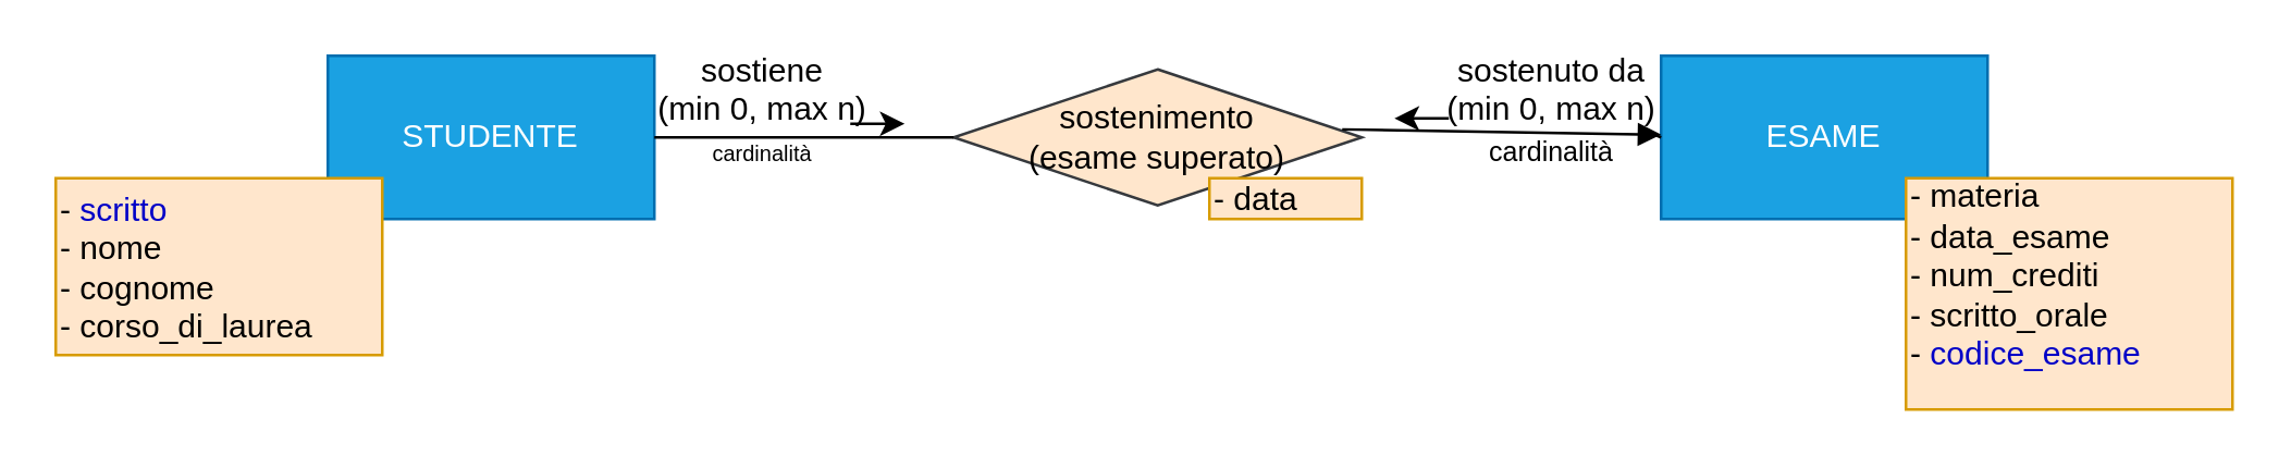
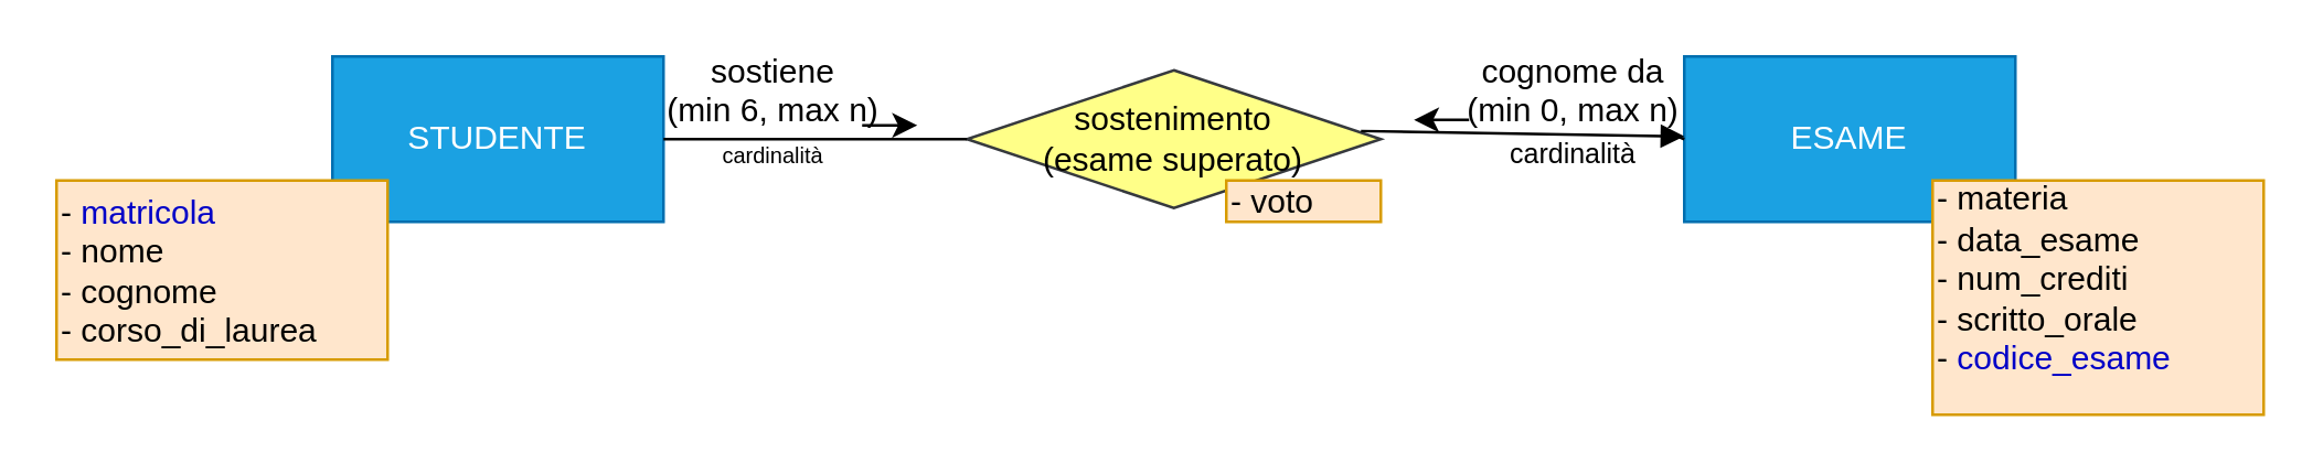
- <mxCell id="14" value="sostiene&lt;br&gt;(min 0, max n) &lt;font style=&quot;font-size: 8px;&quot;&gt;cardinalità&lt;/font&gt;" style="text;html=1;strokeColor=none;fillColor=none;align=center;verticalAlign=middle;whiteSpace=wrap;rounded=0;" vertex="1" parent="1"><mxGeometry x="240" y="22" width="80" height="35" as="geometry" /></mxCell>
+ <mxCell id="14" value="sostiene&lt;br&gt;(min 6, max n) &lt;font style=&quot;font-size: 8px;&quot;&gt;cardinalità&lt;/font&gt;" style="text;html=1;strokeColor=none;fillColor=none;align=center;verticalAlign=middle;whiteSpace=wrap;rounded=0;" vertex="1" parent="1"><mxGeometry x="240" y="22" width="80" height="35" as="geometry" /></mxCell>
- <mxCell id="10" value="sostenuto da&lt;br&gt;(min 0, max n)&lt;br&gt;&lt;font style=&quot;font-size: 10px;&quot;&gt;cardinalità&lt;/font&gt;" style="text;html=1;strokeColor=none;fillColor=none;align=center;verticalAlign=middle;whiteSpace=wrap;rounded=0;" vertex="1" parent="1"><mxGeometry x="530" y="24.5" width="80" height="30" as="geometry" /></mxCell>
+ <mxCell id="10" value="cognome da&lt;br&gt;(min 0, max n)&lt;br&gt;&lt;font style=&quot;font-size: 10px;&quot;&gt;cardinalità&lt;/font&gt;" style="text;html=1;strokeColor=none;fillColor=none;align=center;verticalAlign=middle;whiteSpace=wrap;rounded=0;" vertex="1" parent="1"><mxGeometry x="530" y="24.5" width="80" height="30" as="geometry" /></mxCell>
- <mxCell id="3" value="sostenimento&lt;br&gt;(esame superato)" style="rhombus;whiteSpace=wrap;html=1;fillColor=#ffe6cc;strokeColor=#36393d;" vertex="1" parent="1"><mxGeometry x="350" y="25" width="150" height="50" as="geometry" /></mxCell>
+ <mxCell id="3" value="sostenimento&lt;br&gt;(esame superato)" style="rhombus;whiteSpace=wrap;html=1;fillColor=#ffff88;strokeColor=#36393d;" vertex="1" parent="1"><mxGeometry x="350" y="25" width="150" height="50" as="geometry" /></mxCell>
- <mxCell id="7" value="&lt;div style=&quot;&quot;&gt;- data&lt;/div&gt;" style="text;html=1;strokeColor=#d79b00;fillColor=#ffe6cc;align=left;verticalAlign=middle;whiteSpace=wrap;rounded=0;" vertex="1" parent="1"><mxGeometry x="444" y="65" width="56" height="15" as="geometry" /></mxCell>
+ <mxCell id="7" value="&lt;div style=&quot;&quot;&gt;- voto&lt;/div&gt;" style="text;html=1;strokeColor=#d79b00;fillColor=#ffe6cc;align=left;verticalAlign=middle;whiteSpace=wrap;rounded=0;" vertex="1" parent="1"><mxGeometry x="444" y="65" width="56" height="15" as="geometry" /></mxCell>
- <mxCell id="5" value="- &lt;font color=&quot;#0000c7&quot;&gt;scritto&lt;/font&gt;&lt;br&gt;- nome&lt;br&gt;- cognome&lt;br&gt;- corso_di_laurea" style="text;html=1;strokeColor=#d79b00;fillColor=#ffe6cc;align=left;verticalAlign=middle;whiteSpace=wrap;rounded=0;" vertex="1" parent="1"><mxGeometry x="20" y="65" width="120" height="65" as="geometry" /></mxCell>
+ <mxCell id="5" value="- &lt;font color=&quot;#0000c7&quot;&gt;matricola&lt;/font&gt;&lt;br&gt;- nome&lt;br&gt;- cognome&lt;br&gt;- corso_di_laurea" style="text;html=1;strokeColor=#d79b00;fillColor=#ffe6cc;align=left;verticalAlign=middle;whiteSpace=wrap;rounded=0;" vertex="1" parent="1"><mxGeometry x="20" y="65" width="120" height="65" as="geometry" /></mxCell>
